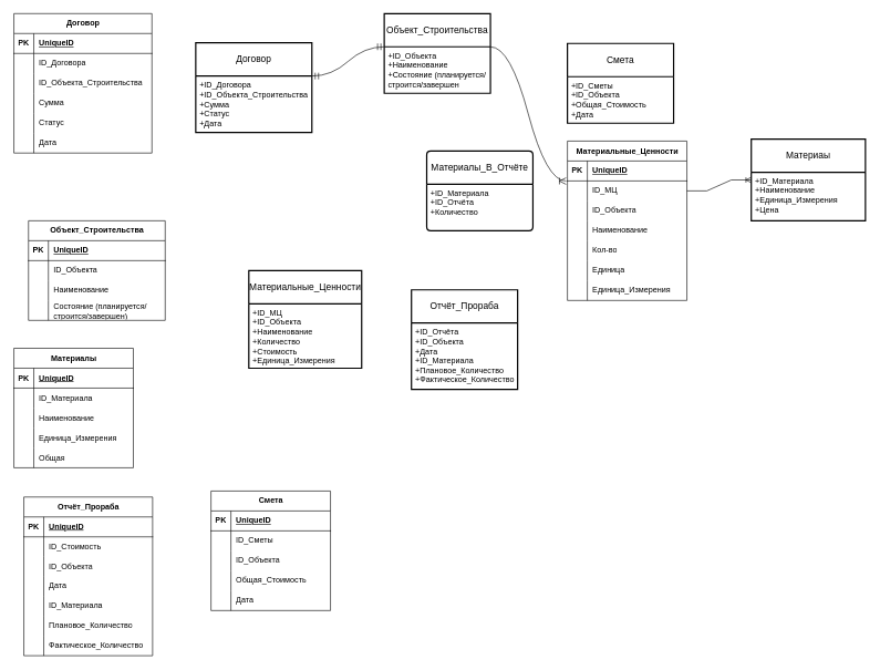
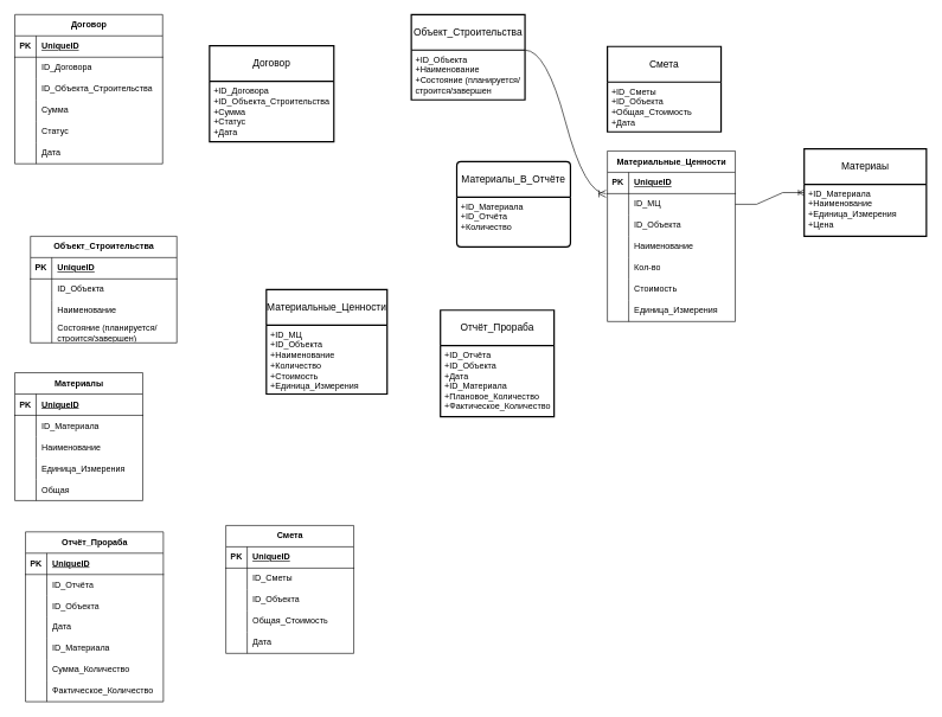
- <mxCell id="120" value="" style="edgeStyle=entityRelationEdgeStyle;fontSize=12;html=1;endArrow=ERmandOne;startArrow=ERmandOne;rounded=0;startSize=8;endSize=8;curved=1;entryX=0;entryY=0;entryDx=0;entryDy=0;exitX=1;exitY=0;exitDx=0;exitDy=0;" parent="1" source="111" target="113" edge="1"><mxGeometry width="100" height="100" relative="1" as="geometry"><mxPoint x="469" y="187" as="sourcePoint" /><mxPoint x="569" y="87" as="targetPoint" /></mxGeometry></mxCell>
- <mxCell id="106" value="Единица" style="shape=partialRectangle;connectable=0;fillColor=none;top=0;left=0;bottom=0;right=0;align=left;spacingLeft=6;overflow=hidden;whiteSpace=wrap;html=1;" parent="104" vertex="1"><mxGeometry x="30" width="150" height="30" as="geometry"><mxRectangle width="150" height="30" as="alternateBounds" /></mxGeometry></mxCell>
+ <mxCell id="106" value="Стоимость" style="shape=partialRectangle;connectable=0;fillColor=none;top=0;left=0;bottom=0;right=0;align=left;spacingLeft=6;overflow=hidden;whiteSpace=wrap;html=1;" parent="104" vertex="1"><mxGeometry x="30" width="150" height="30" as="geometry"><mxRectangle width="150" height="30" as="alternateBounds" /></mxGeometry></mxCell>
- <mxCell id="56" value="ID_Стоимость" style="shape=partialRectangle;connectable=0;fillColor=none;top=0;left=0;bottom=0;right=0;align=left;spacingLeft=6;overflow=hidden;whiteSpace=wrap;html=1;" parent="54" vertex="1"><mxGeometry x="30" width="164" height="30" as="geometry"><mxRectangle width="164" height="30" as="alternateBounds" /></mxGeometry></mxCell>
+ <mxCell id="56" value="ID_Отчёта" style="shape=partialRectangle;connectable=0;fillColor=none;top=0;left=0;bottom=0;right=0;align=left;spacingLeft=6;overflow=hidden;whiteSpace=wrap;html=1;" parent="54" vertex="1"><mxGeometry x="30" width="164" height="30" as="geometry"><mxRectangle width="164" height="30" as="alternateBounds" /></mxGeometry></mxCell>
- <mxCell id="68" value="Плановое_Количество" style="shape=partialRectangle;connectable=0;fillColor=none;top=0;left=0;bottom=0;right=0;align=left;spacingLeft=6;overflow=hidden;whiteSpace=wrap;html=1;" parent="66" vertex="1"><mxGeometry x="30" width="164" height="30" as="geometry"><mxRectangle width="164" height="30" as="alternateBounds" /></mxGeometry></mxCell>
+ <mxCell id="68" value="Сумма_Количество" style="shape=partialRectangle;connectable=0;fillColor=none;top=0;left=0;bottom=0;right=0;align=left;spacingLeft=6;overflow=hidden;whiteSpace=wrap;html=1;" parent="66" vertex="1"><mxGeometry x="30" width="164" height="30" as="geometry"><mxRectangle width="164" height="30" as="alternateBounds" /></mxGeometry></mxCell>
